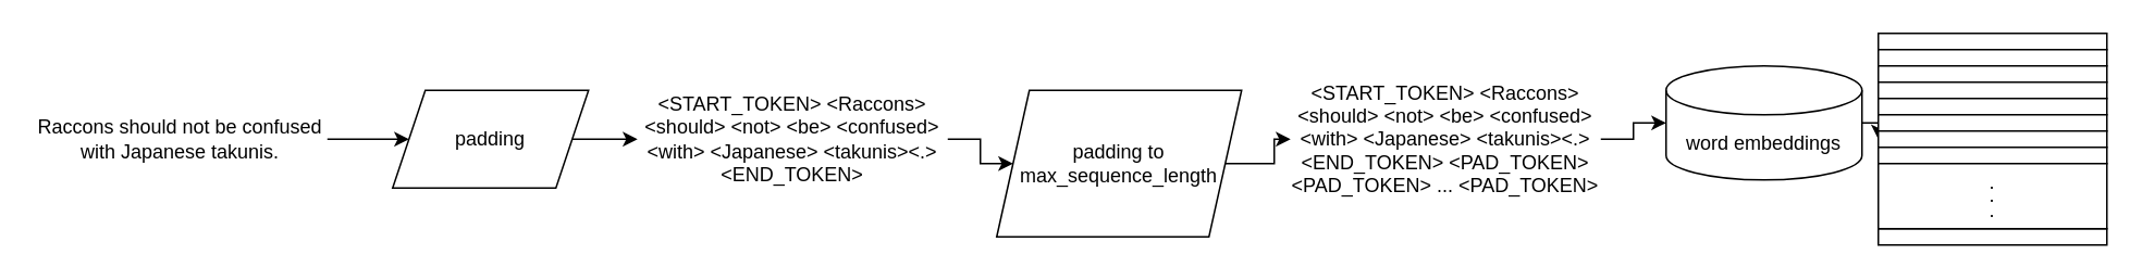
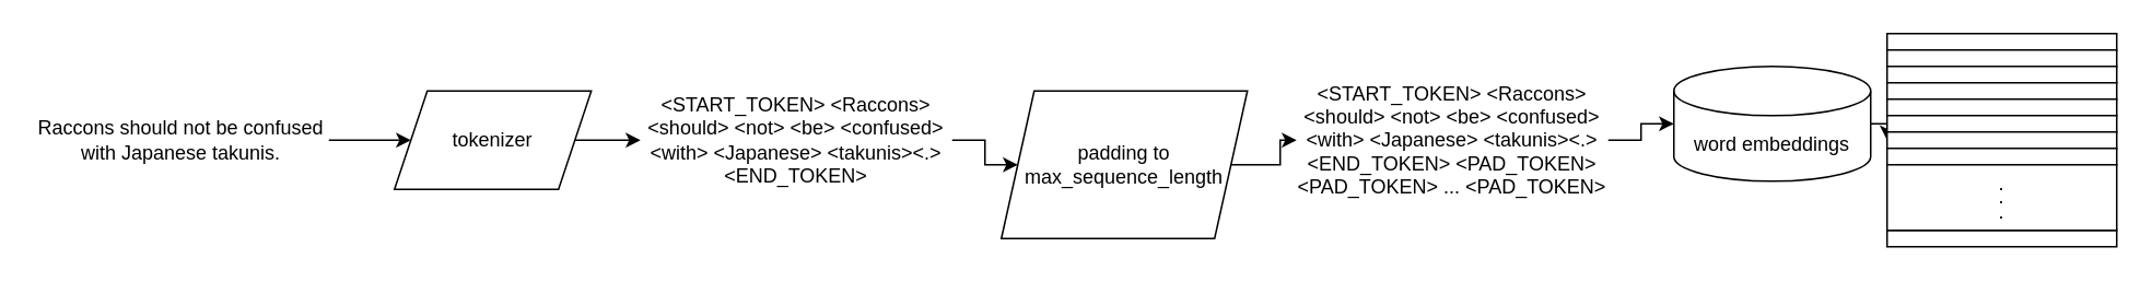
- <mxCell id="5" value="padding" style="shape=parallelogram;perimeter=parallelogramPerimeter;whiteSpace=wrap;html=1;fixedSize=1;" vertex="1" parent="1"><mxGeometry x="240" y="55" width="120" height="60" as="geometry" /></mxCell>
+ <mxCell id="5" value="tokenizer" style="shape=parallelogram;perimeter=parallelogramPerimeter;whiteSpace=wrap;html=1;fixedSize=1;" vertex="1" parent="1"><mxGeometry x="240" y="55" width="120" height="60" as="geometry" /></mxCell>
